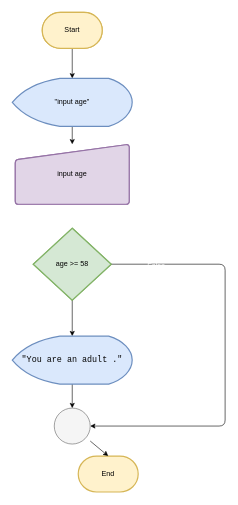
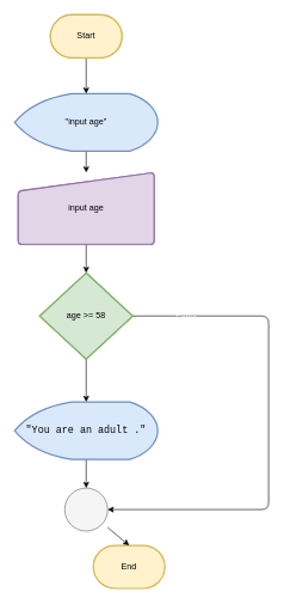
+ <mxCell id="10" style="edgeStyle=none;html=1;entryX=0.5;entryY=0;entryDx=0;entryDy=0;entryPerimeter=0;fontColor=#050505;" edge="1" parent="1" source="11" target="14"><mxGeometry relative="1" as="geometry" /></mxCell>
